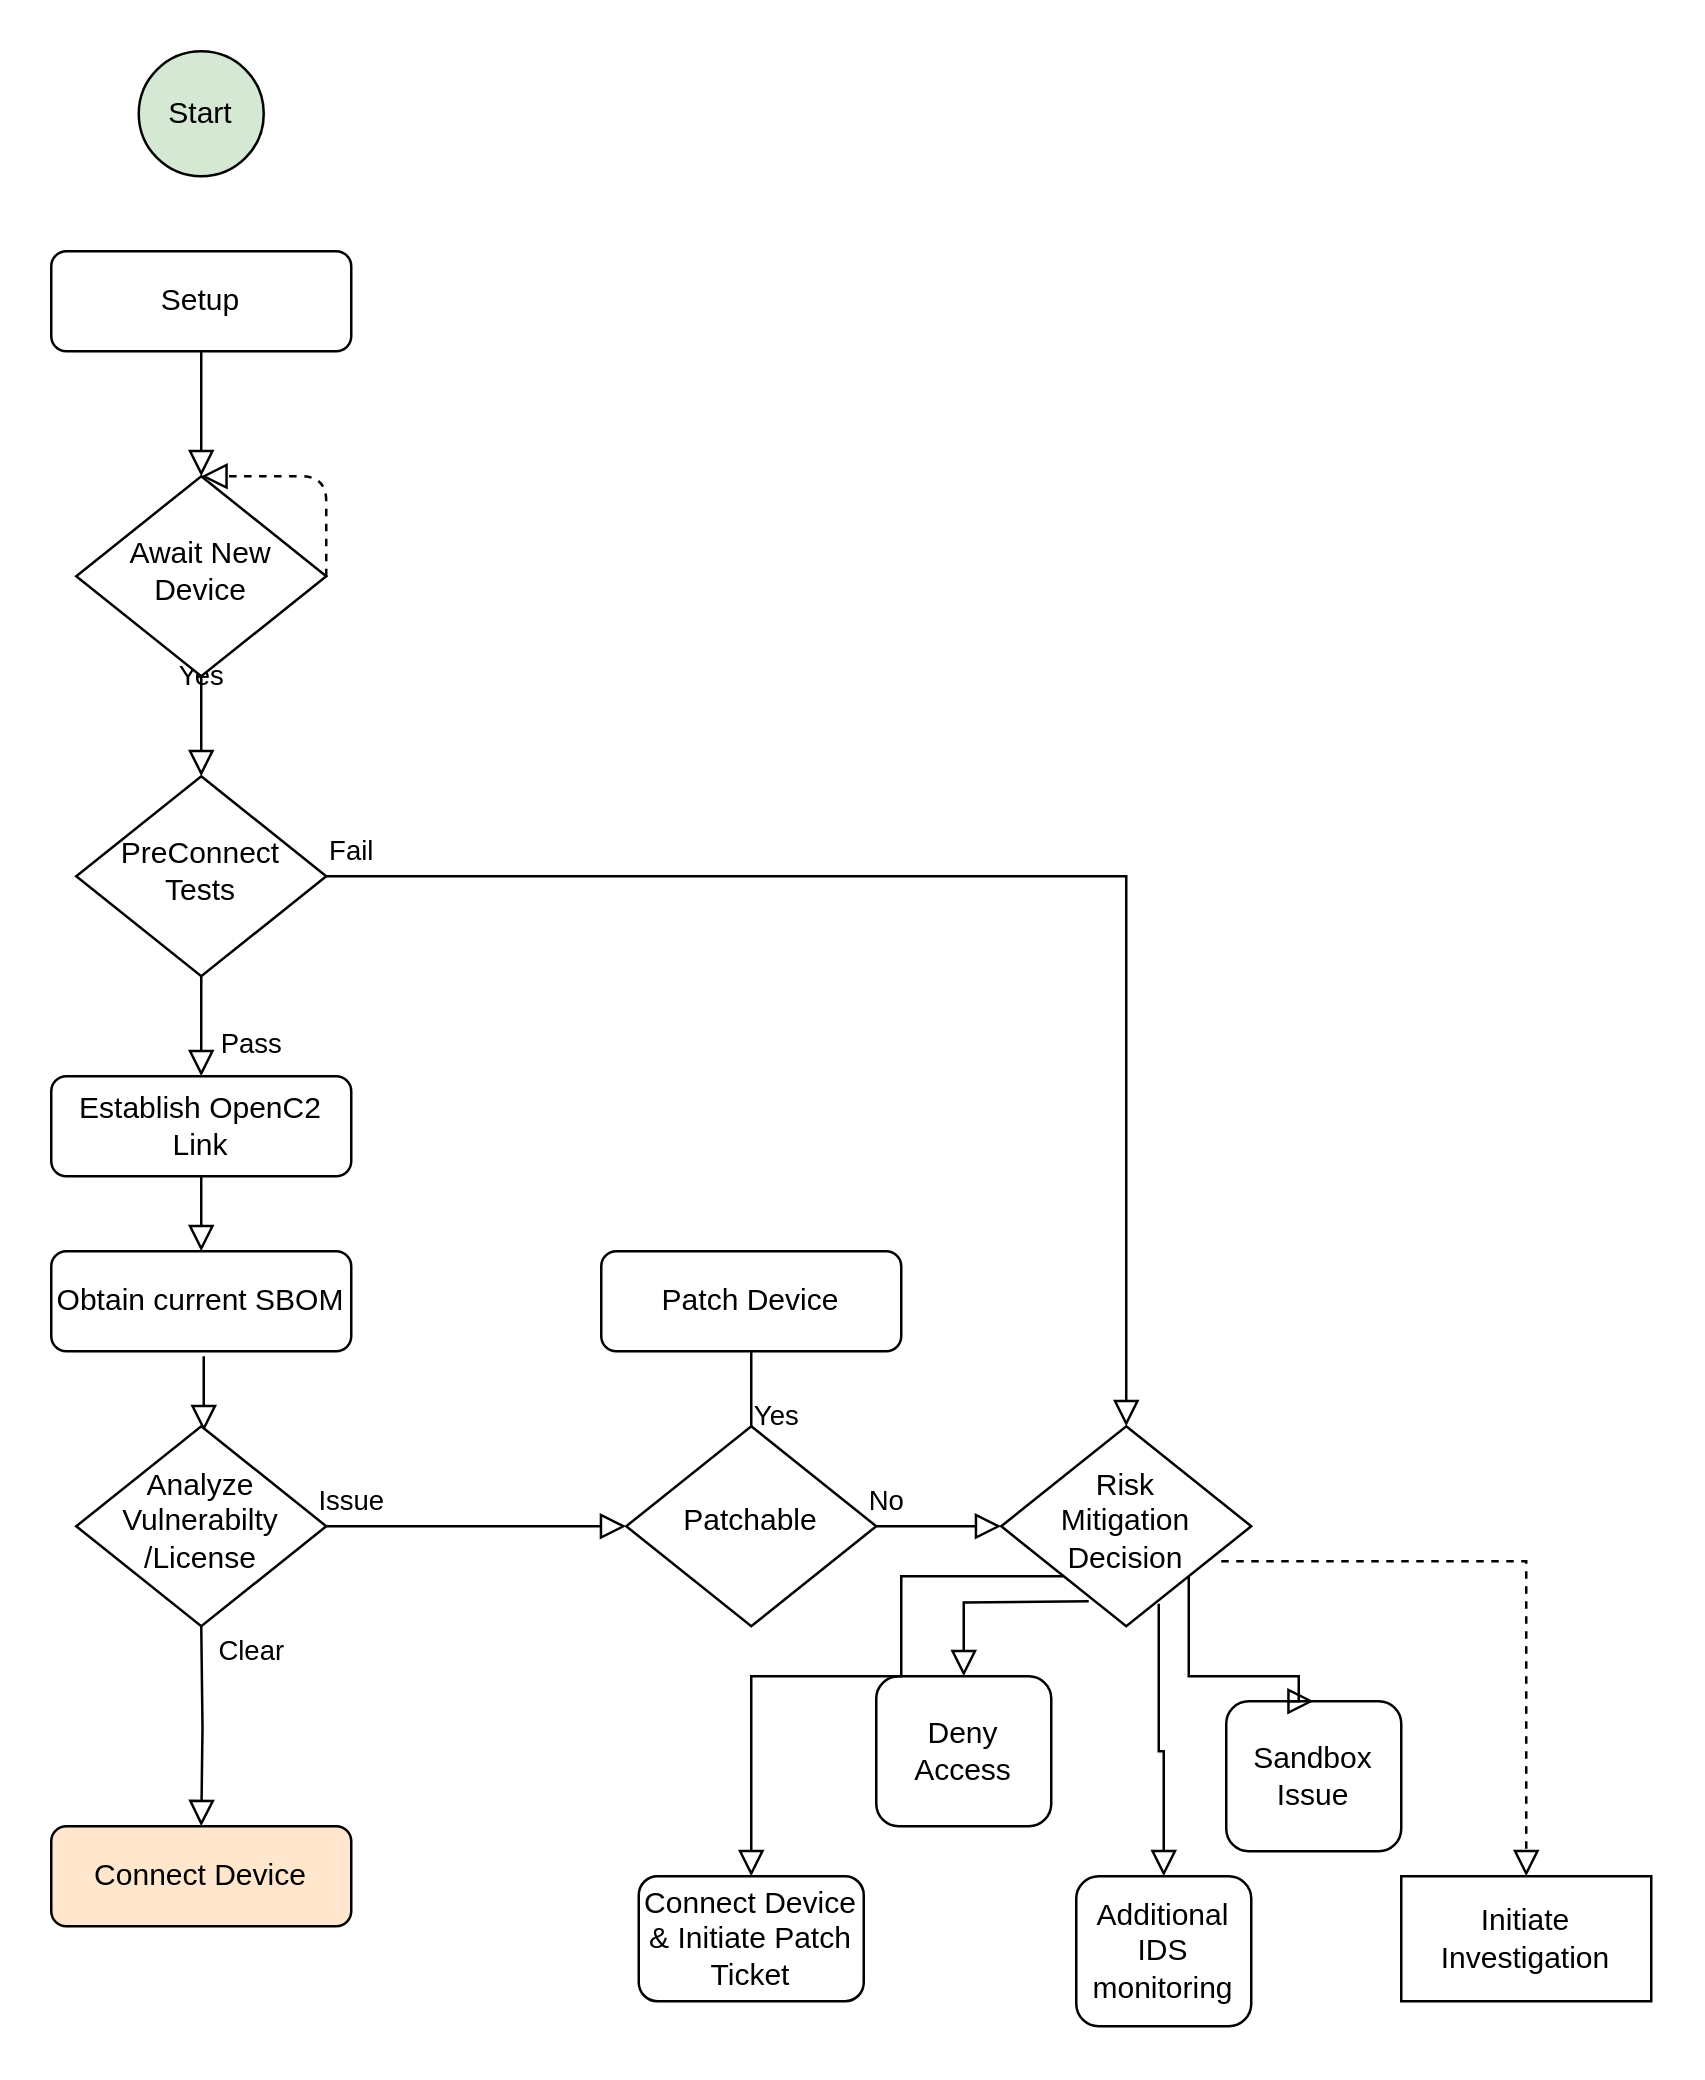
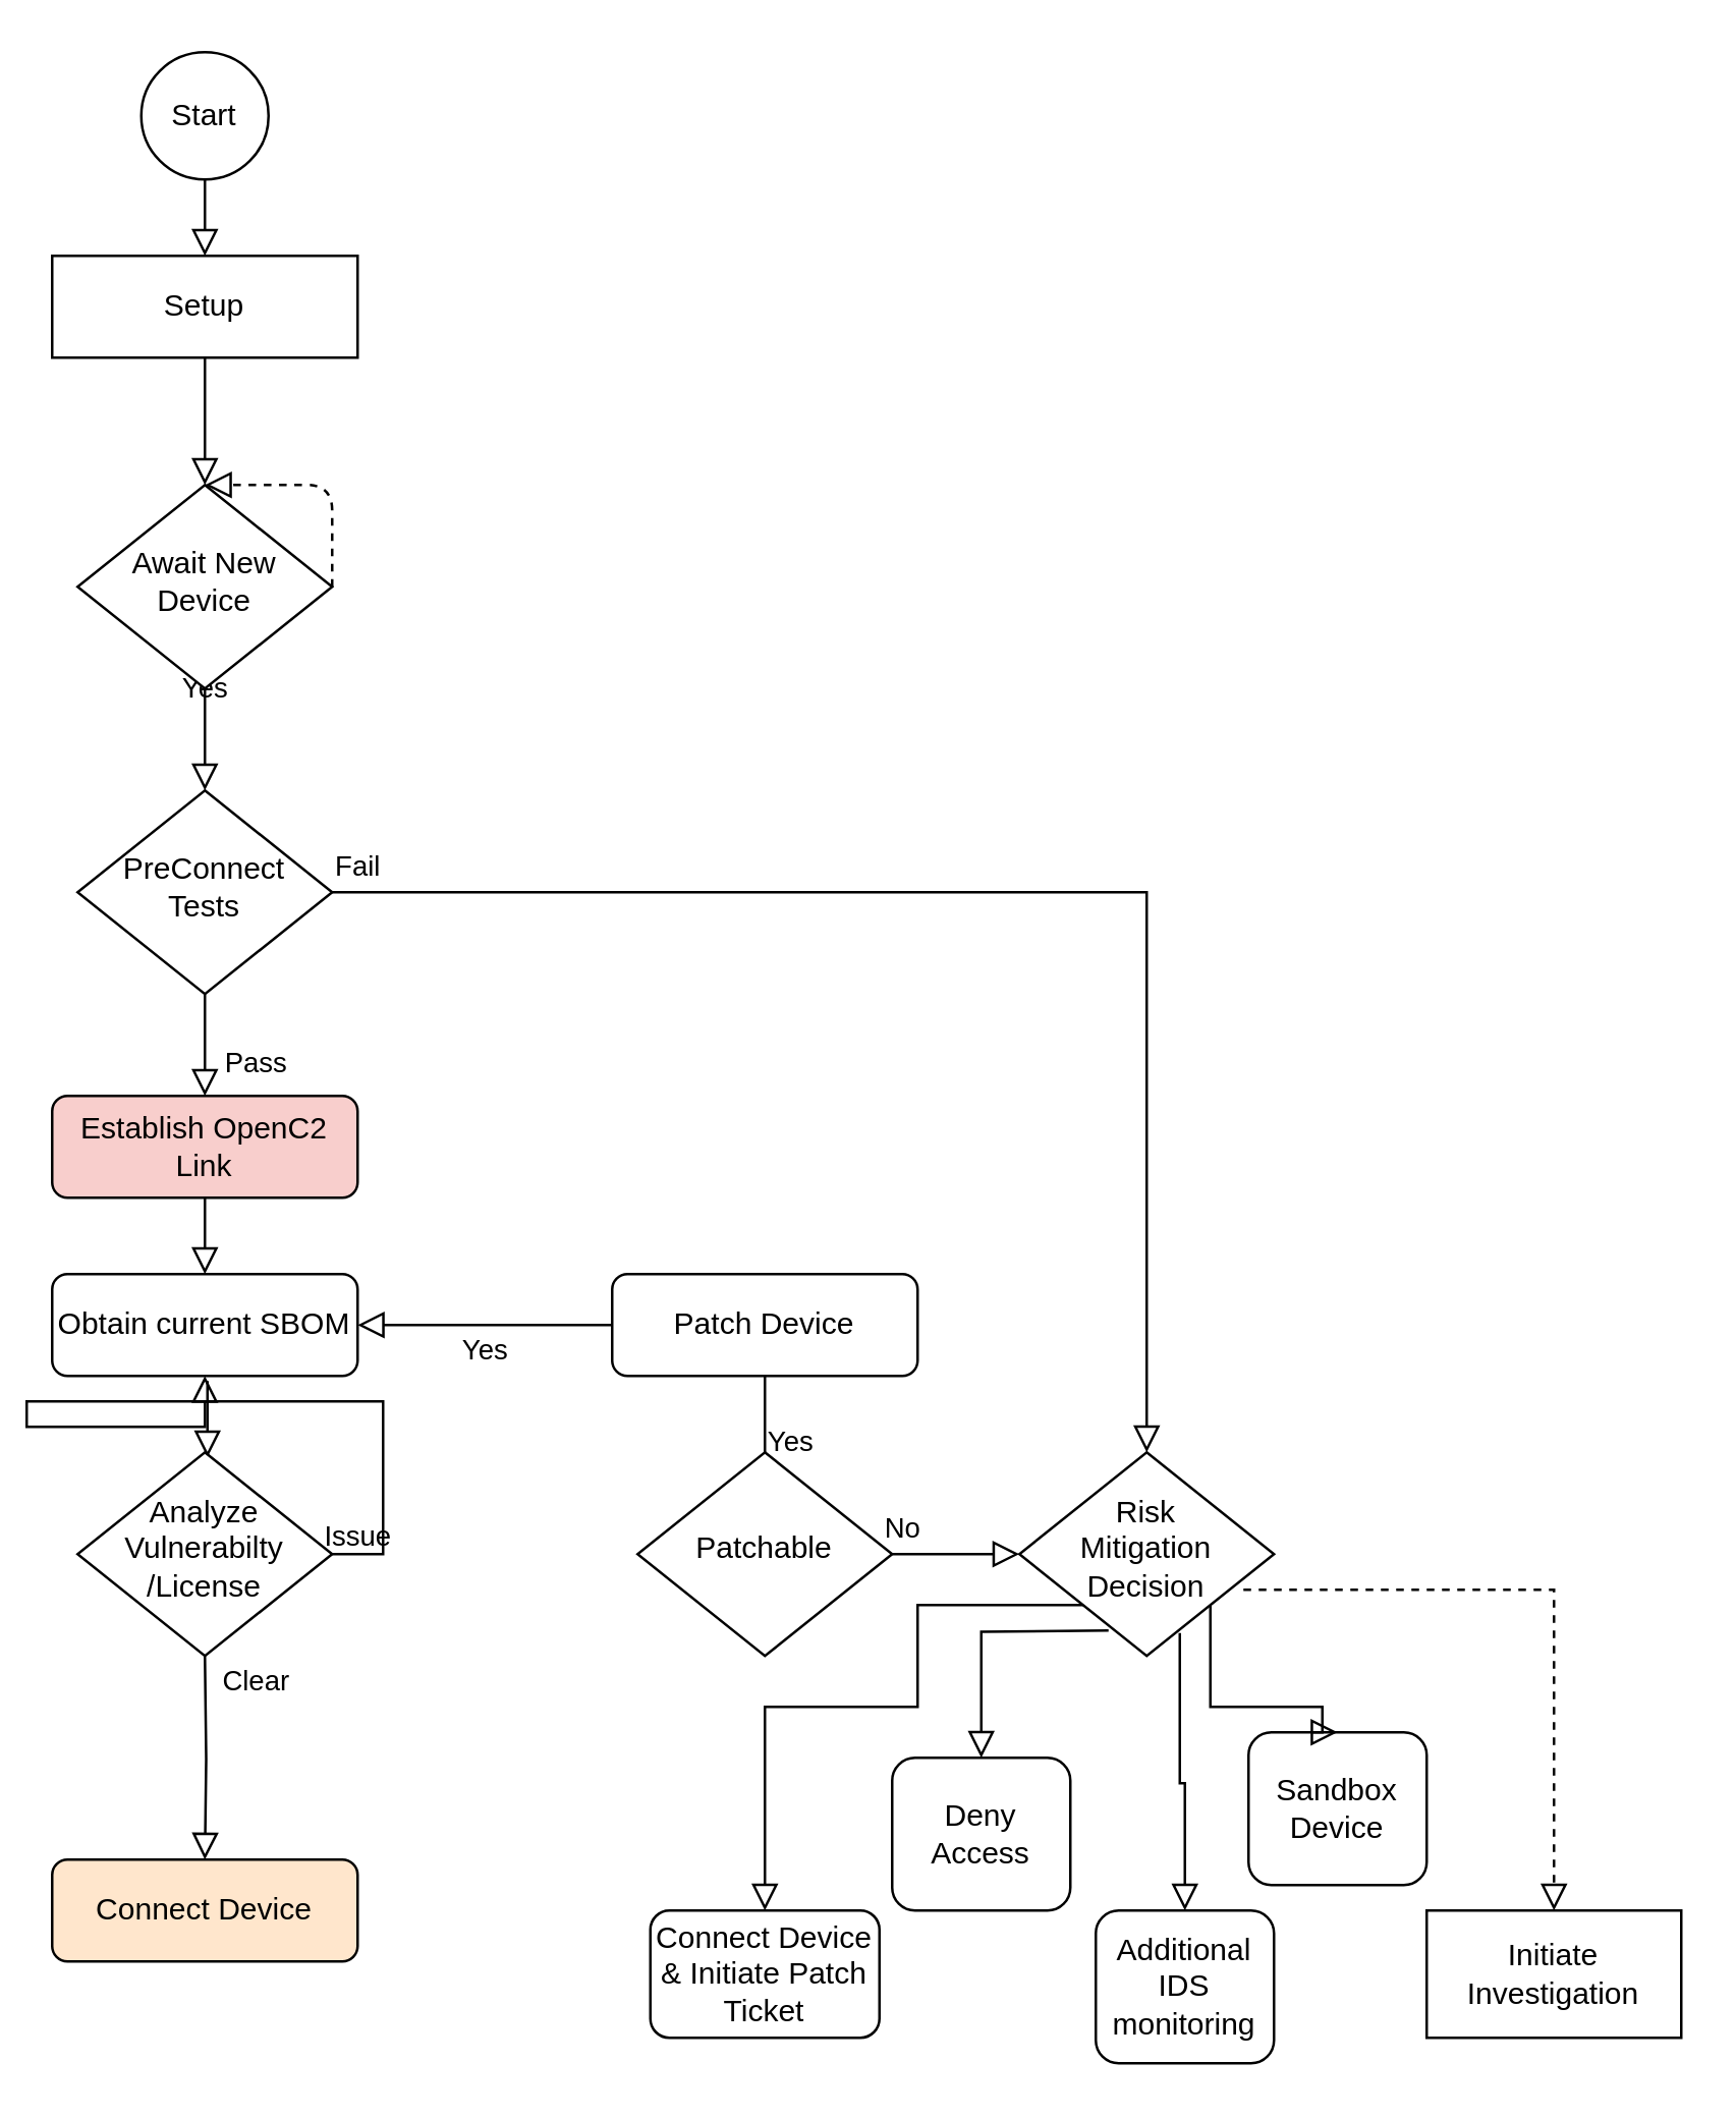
- <mxCell id="10" value="Start" style="ellipse;whiteSpace=wrap;html=1;aspect=fixed;fillColor=#d5e8d4;" parent="1" vertex="1"><mxGeometry x="55" y="20" width="50" height="50" as="geometry" /></mxCell>
+ <mxCell id="10" value="Start" style="ellipse;whiteSpace=wrap;html=1;aspect=fixed;" parent="1" vertex="1"><mxGeometry x="55" y="20" width="50" height="50" as="geometry" /></mxCell>
+ <mxCell id="3" value="&amp;nbsp;" style="edgeStyle=orthogonalEdgeStyle;rounded=0;html=1;jettySize=auto;orthogonalLoop=1;fontSize=11;endArrow=block;endFill=0;endSize=8;strokeWidth=1;shadow=0;labelBackgroundColor=none;exitX=0.5;exitY=1;exitDx=0;exitDy=0;entryX=0.5;entryY=0;entryDx=0;entryDy=0;" parent="1" source="10" target="5" edge="1"><mxGeometry y="10" relative="1" as="geometry"><mxPoint as="offset" /><mxPoint x="80" y="90" as="targetPoint" /></mxGeometry></mxCell>
- <mxCell id="5" value="Setup" style="rounded=1;whiteSpace=wrap;html=1;fontSize=12;glass=0;strokeWidth=1;shadow=0;" parent="1" vertex="1"><mxGeometry x="20" y="100" width="120" height="40" as="geometry" /></mxCell>
+ <mxCell id="5" value="Setup" style="whiteSpace=wrap;html=1;fontSize=12;glass=0;strokeWidth=1;shadow=0;rounded=0;" parent="1" vertex="1"><mxGeometry x="20" y="100" width="120" height="40" as="geometry" /></mxCell>
- <mxCell id="9" value="Establish OpenC2 Link" style="rounded=1;whiteSpace=wrap;html=1;fontSize=12;glass=0;strokeWidth=1;shadow=0;" parent="1" vertex="1"><mxGeometry x="20" y="430" width="120" height="40" as="geometry" /></mxCell>
+ <mxCell id="9" value="Establish OpenC2 Link" style="rounded=1;whiteSpace=wrap;html=1;fontSize=12;glass=0;strokeWidth=1;shadow=0;fillColor=#f8cecc;" parent="1" vertex="1"><mxGeometry x="20" y="430" width="120" height="40" as="geometry" /></mxCell>
+ <mxCell id="23" value="Yes" style="edgeStyle=orthogonalEdgeStyle;rounded=0;html=1;jettySize=auto;orthogonalLoop=1;fontSize=11;endArrow=block;endFill=0;endSize=8;strokeWidth=1;shadow=0;labelBackgroundColor=none;exitX=0;exitY=0.5;exitDx=0;exitDy=0;entryX=1;entryY=0.5;entryDx=0;entryDy=0;" parent="1" source="22" target="13" edge="1"><mxGeometry y="10" relative="1" as="geometry"><mxPoint as="offset" /><mxPoint x="140" y="620" as="sourcePoint" /><mxPoint x="260" y="620" as="targetPoint" /></mxGeometry></mxCell>
- <mxCell id="19" value="Issue" style="edgeStyle=orthogonalEdgeStyle;rounded=0;html=1;jettySize=auto;orthogonalLoop=1;fontSize=11;endArrow=block;endFill=0;endSize=8;strokeWidth=1;shadow=0;labelBackgroundColor=none;exitX=1;exitY=0.5;exitDx=0;exitDy=0;entryX=0;entryY=0.5;entryDx=0;entryDy=0;" parent="1" source="16" target="20" edge="1"><mxGeometry x="-0.833" y="10" relative="1" as="geometry"><mxPoint as="offset" /><mxPoint x="140" y="360" as="sourcePoint" /><mxPoint x="190" y="610" as="targetPoint" /></mxGeometry></mxCell>
+ <mxCell id="19" value="Issue" style="edgeStyle=orthogonalEdgeStyle;rounded=0;html=1;jettySize=auto;orthogonalLoop=1;fontSize=11;endArrow=block;endFill=0;endSize=8;strokeWidth=1;shadow=0;labelBackgroundColor=none;exitX=1;exitY=0.5;exitDx=0;exitDy=0;" parent="1" source="16" target="13" edge="1"><mxGeometry x="-0.833" y="10" relative="1" as="geometry"><mxPoint as="offset" /><mxPoint x="140" y="360" as="sourcePoint" /><mxPoint x="190" y="610" as="targetPoint" /></mxGeometry></mxCell>
- <mxCell id="29" value="Deny&lt;br&gt;Access" style="rounded=1;whiteSpace=wrap;html=1;fontSize=12;glass=0;strokeWidth=1;shadow=0;" parent="1" vertex="1"><mxGeometry x="350" y="670" width="70" height="60" as="geometry" /></mxCell>
+ <mxCell id="29" value="Deny&lt;br&gt;Access" style="rounded=1;whiteSpace=wrap;html=1;fontSize=12;glass=0;strokeWidth=1;shadow=0;" parent="1" vertex="1"><mxGeometry x="350" y="690" width="70" height="60" as="geometry" /></mxCell>
- <mxCell id="27" value="Sandbox Issue" style="rounded=1;whiteSpace=wrap;html=1;fontSize=12;glass=0;strokeWidth=1;shadow=0;" parent="1" vertex="1"><mxGeometry x="490" y="680" width="70" height="60" as="geometry" /></mxCell>
+ <mxCell id="27" value="Sandbox Device" style="rounded=1;whiteSpace=wrap;html=1;fontSize=12;glass=0;strokeWidth=1;shadow=0;" parent="1" vertex="1"><mxGeometry x="490" y="680" width="70" height="60" as="geometry" /></mxCell>
